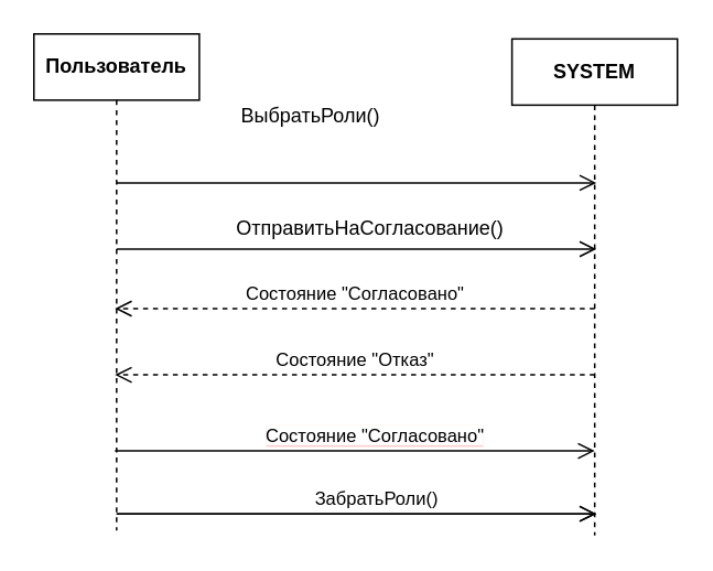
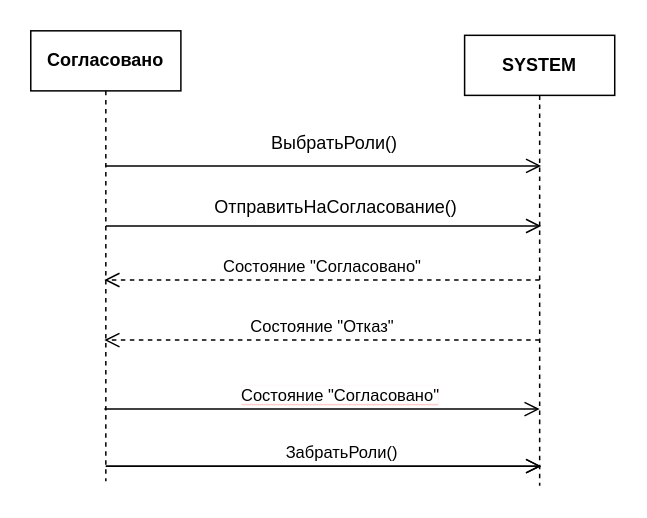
- <mxCell id="11" value="&lt;b&gt;Пользователь&lt;/b&gt;" style="shape=umlLifeline;perimeter=lifelinePerimeter;whiteSpace=wrap;html=1;container=1;dropTarget=0;collapsible=0;recursiveResize=0;outlineConnect=0;portConstraint=eastwest;newEdgeStyle={&quot;edgeStyle&quot;:&quot;elbowEdgeStyle&quot;,&quot;elbow&quot;:&quot;vertical&quot;,&quot;curved&quot;:0,&quot;rounded&quot;:0};" parent="1" vertex="1"><mxGeometry x="20" y="20" width="100" height="300" as="geometry" /></mxCell>
+ <mxCell id="11" value="&lt;b&gt;Согласовано&lt;/b&gt;" style="shape=umlLifeline;perimeter=lifelinePerimeter;whiteSpace=wrap;html=1;container=1;dropTarget=0;collapsible=0;recursiveResize=0;outlineConnect=0;portConstraint=eastwest;newEdgeStyle={&quot;edgeStyle&quot;:&quot;elbowEdgeStyle&quot;,&quot;elbow&quot;:&quot;vertical&quot;,&quot;curved&quot;:0,&quot;rounded&quot;:0};" parent="1" vertex="1"><mxGeometry x="20" y="20" width="100" height="300" as="geometry" /></mxCell>
- <mxCell id="14" value="ВыбратьРоли()" style="text;html=1;align=center;verticalAlign=middle;resizable=0;points=[];autosize=1;strokeColor=none;fillColor=none;" parent="1" vertex="1"><mxGeometry x="136" y="57" width="102" height="26" as="geometry" /></mxCell>
+ <mxCell id="14" value="ВыбратьРоли()" style="text;html=1;align=center;verticalAlign=middle;resizable=0;points=[];autosize=1;strokeColor=none;fillColor=none;" parent="1" vertex="1"><mxGeometry x="171" y="82" width="102" height="26" as="geometry" /></mxCell>
